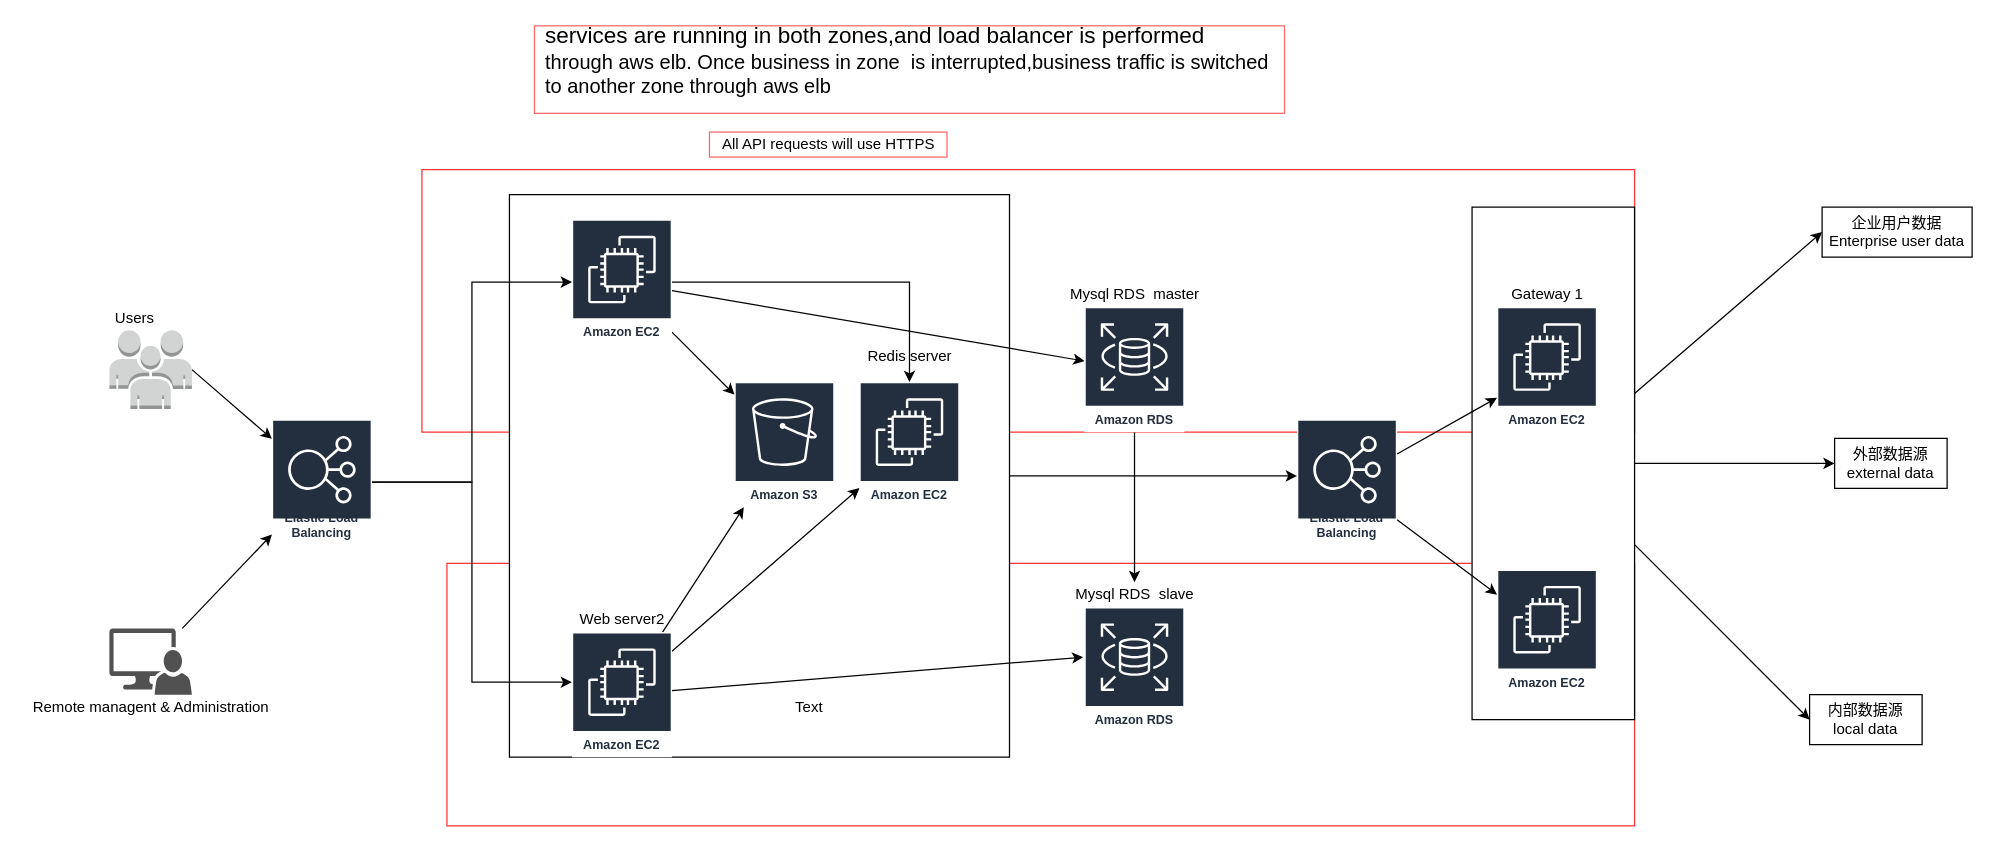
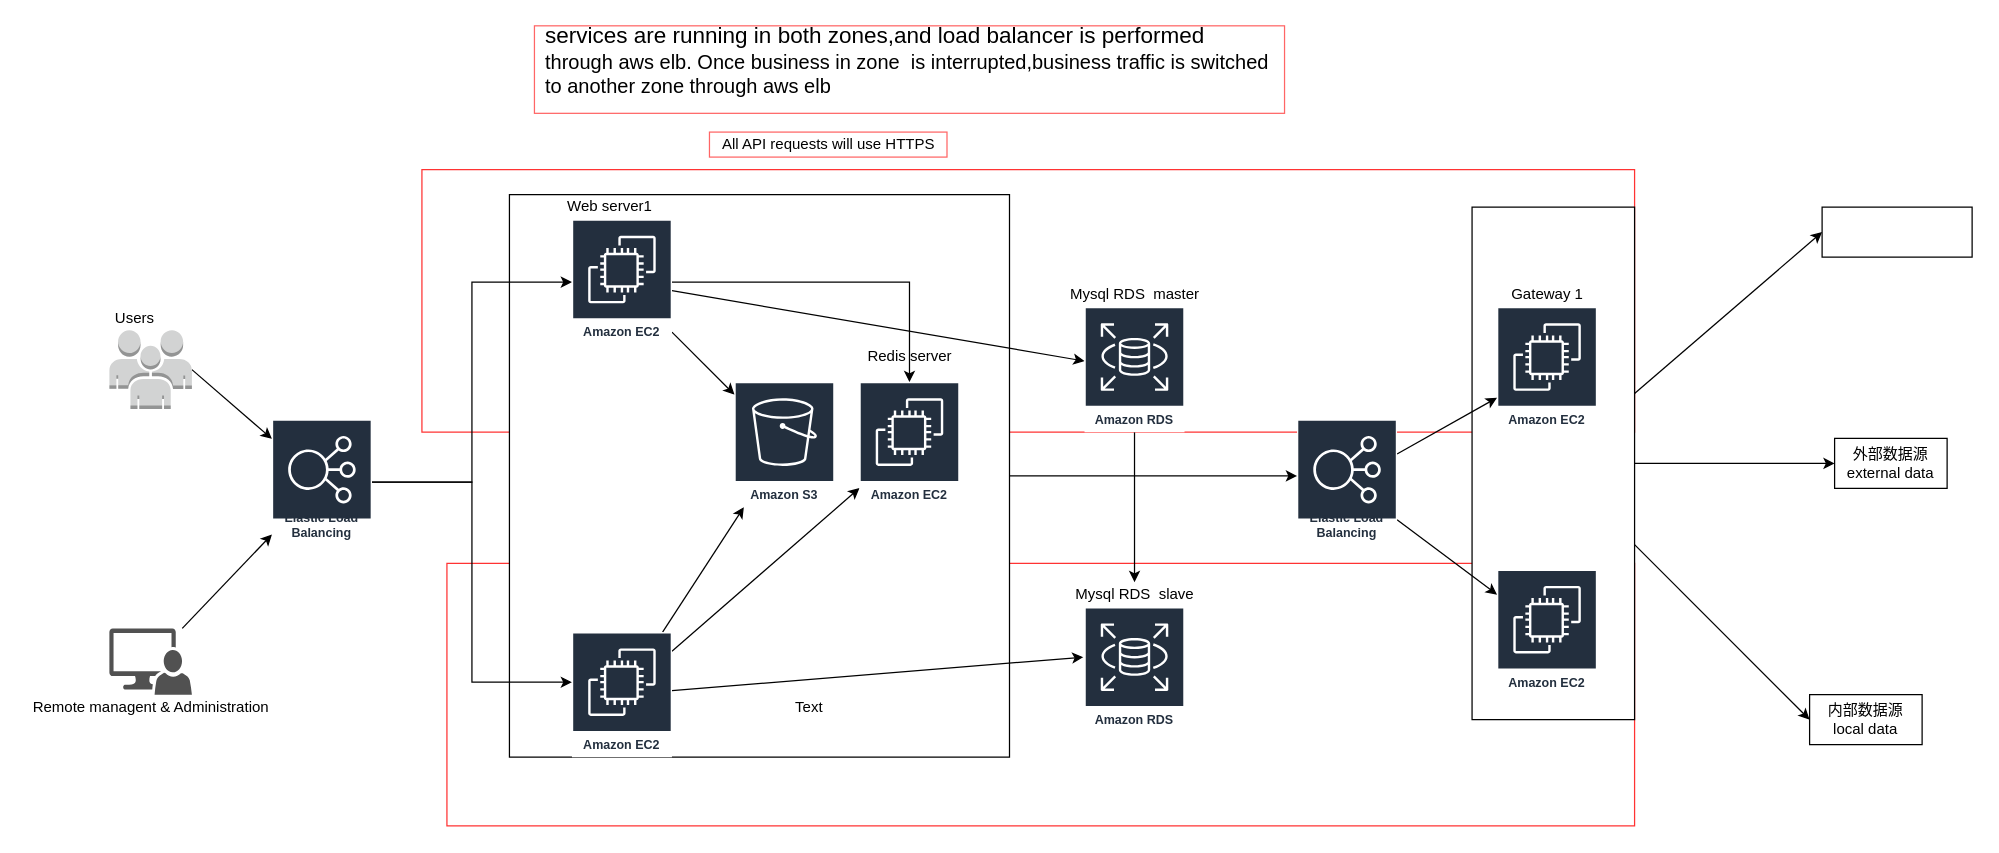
+ <mxCell id="31" value="Web server1" style="text;html=1;resizable=0;autosize=1;align=center;verticalAlign=middle;points=[];fillColor=none;strokeColor=none;rounded=0;" parent="1" vertex="1"><mxGeometry x="447" y="155" width="80" height="20" as="geometry" /></mxCell>
- <mxCell id="51" value="企业用户数据&lt;br&gt;Enterprise user data" style="shape=partialRectangle;html=1;whiteSpace=wrap;connectable=0;overflow=hidden;fillColor=none;top=0;left=0;bottom=0;right=0;" parent="50" vertex="1"><mxGeometry width="120" height="40" as="geometry" /></mxCell>
- <mxCell id="32" value="Web server2" style="text;html=1;resizable=0;autosize=1;align=center;verticalAlign=middle;points=[];fillColor=none;strokeColor=none;rounded=0;" parent="1" vertex="1"><mxGeometry x="457" y="485" width="80" height="20" as="geometry" /></mxCell>
